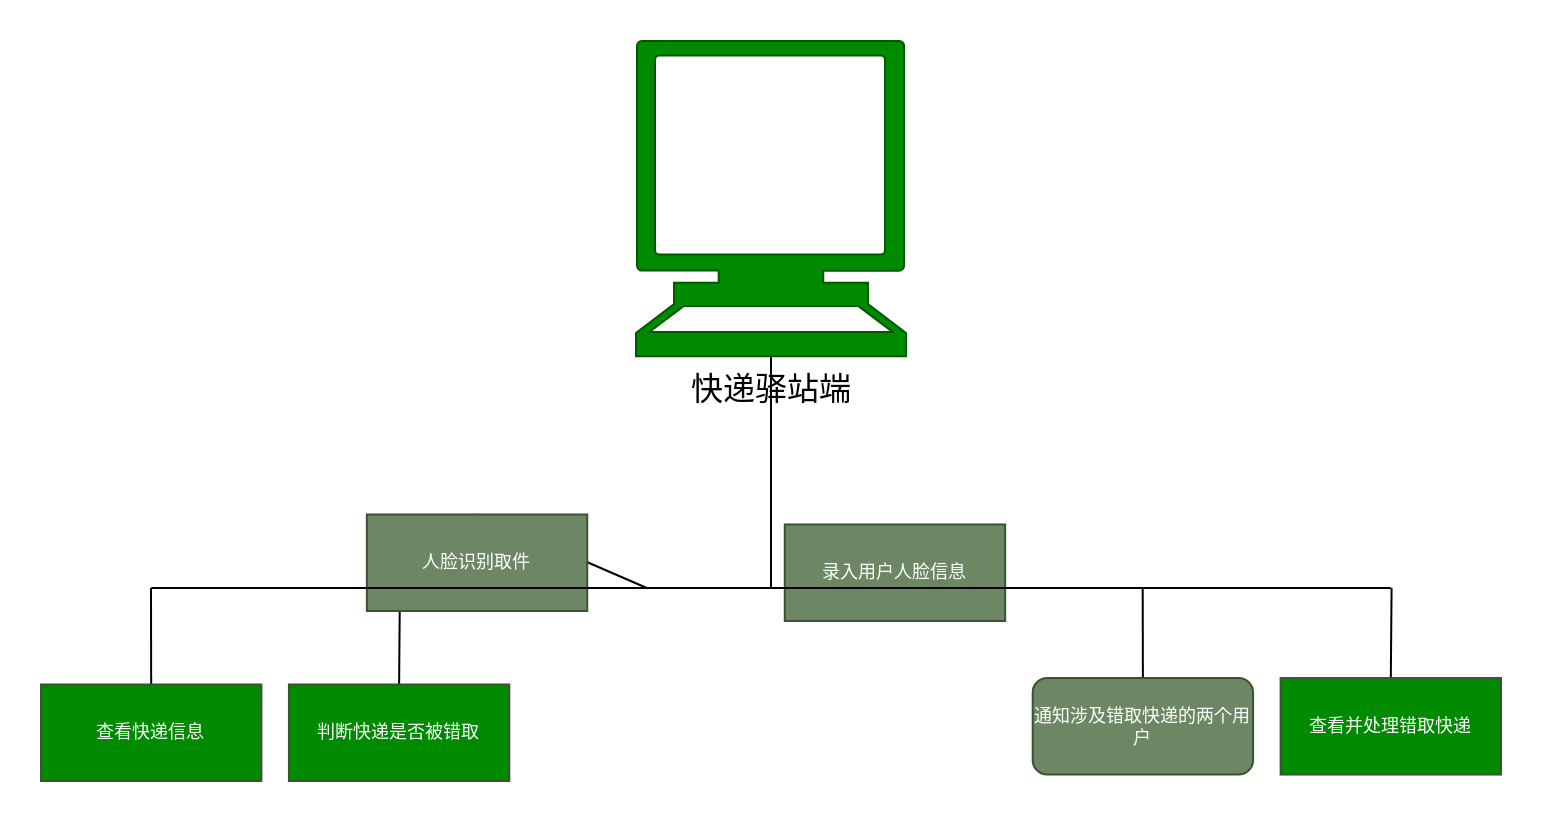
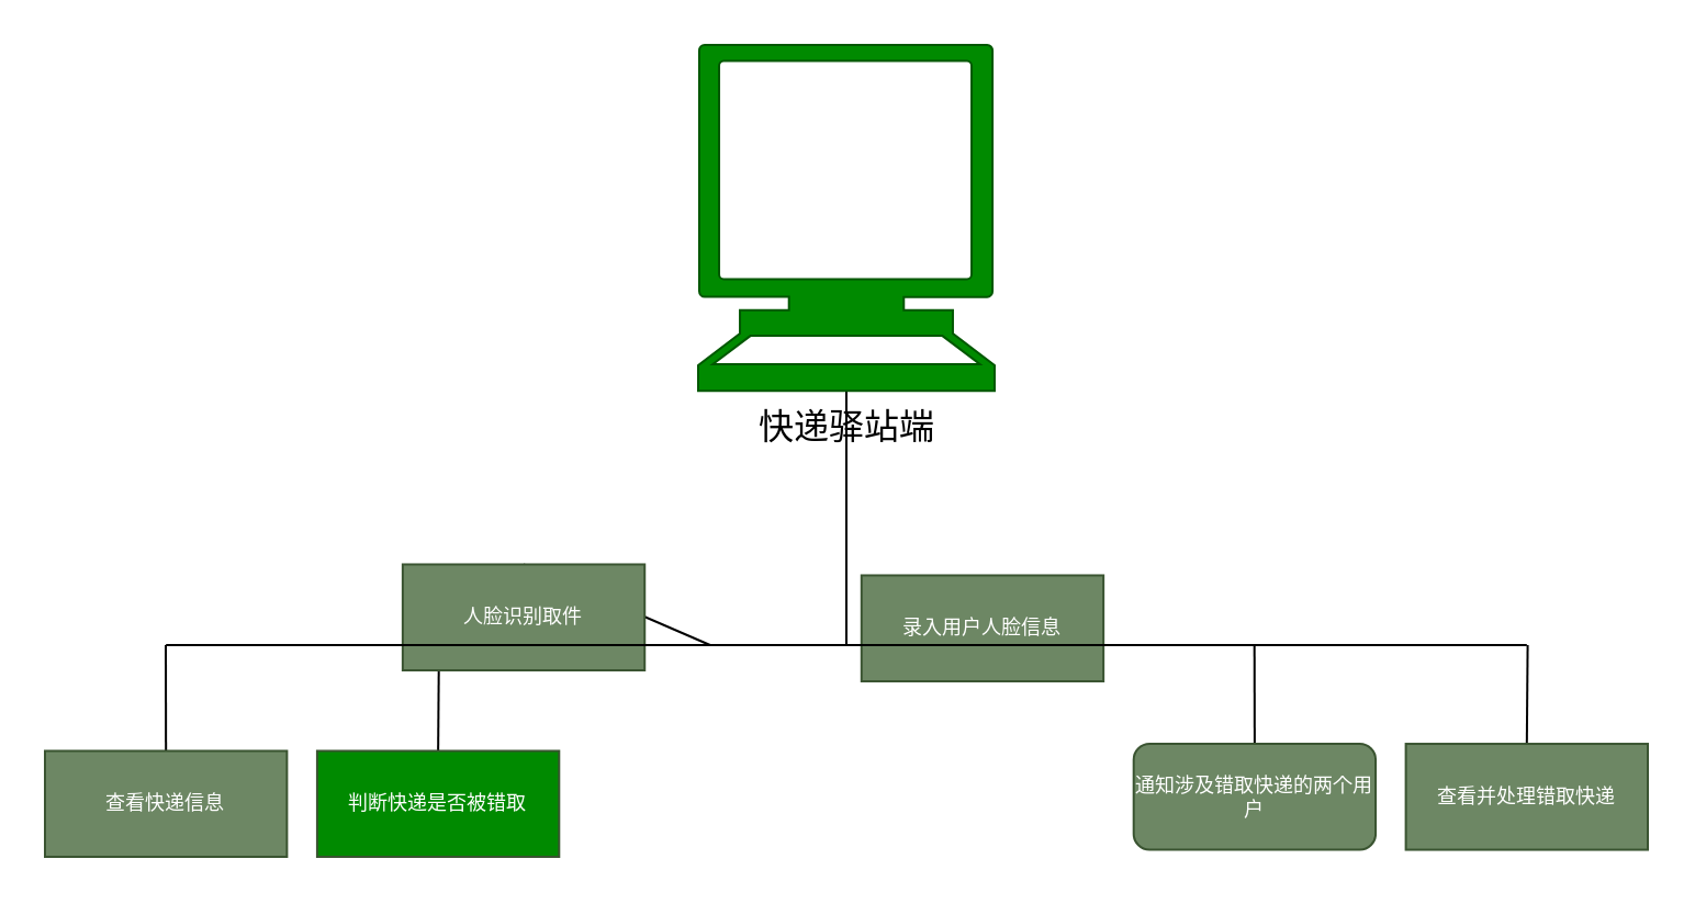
- <mxCell id="16" value="查看并处理错取快递" style="rounded=0;whiteSpace=wrap;html=1;fontSize=9;fillColor=#008a00;strokeColor=#3A5431;fontColor=#ffffff;" vertex="1" parent="2"><mxGeometry x="619.811" y="318.522" width="110.189" height="48.261" as="geometry" /></mxCell>
+ <mxCell id="16" value="查看并处理错取快递" style="rounded=0;whiteSpace=wrap;html=1;fontSize=9;fillColor=#6d8764;strokeColor=#3A5431;fontColor=#ffffff;" vertex="1" parent="2"><mxGeometry x="619.811" y="318.522" width="110.189" height="48.261" as="geometry" /></mxCell>
- <mxCell id="14" value="查看快递信息" style="rounded=0;whiteSpace=wrap;html=1;fontSize=9;fillColor=#008a00;strokeColor=#3A5431;fontColor=#ffffff;" vertex="1" parent="2"><mxGeometry y="321.739" width="110.189" height="48.261" as="geometry" /></mxCell>
+ <mxCell id="14" value="查看快递信息" style="rounded=0;whiteSpace=wrap;html=1;fontSize=9;fillColor=#6d8764;strokeColor=#3A5431;fontColor=#ffffff;" vertex="1" parent="2"><mxGeometry y="321.739" width="110.189" height="48.261" as="geometry" /></mxCell>
